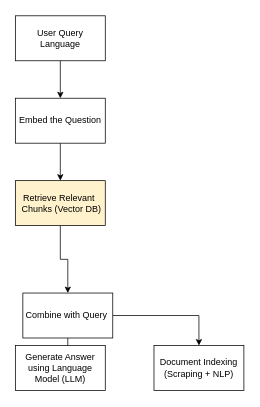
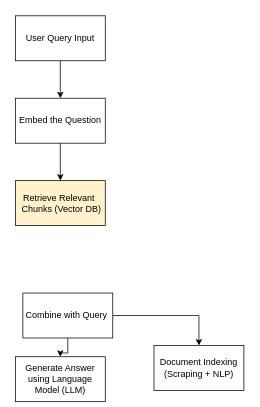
- <mxCell id="3" value="User Query Language" style="rounded=0;whiteSpace=wrap;html=1;" vertex="1" parent="1"><mxGeometry x="20" y="20" width="120" height="60" as="geometry" /></mxCell>
+ <mxCell id="3" value="User Query Input" style="rounded=0;whiteSpace=wrap;html=1;" vertex="1" parent="1"><mxGeometry x="20" y="20" width="120" height="60" as="geometry" /></mxCell>
- <mxCell id="6" value="" style="edgeStyle=orthogonalEdgeStyle;rounded=0;orthogonalLoop=1;jettySize=auto;html=1;" edge="1" parent="1" source="7" target="10"><mxGeometry relative="1" as="geometry" /></mxCell>
- <mxCell id="11" value="Generate Answer using&amp;nbsp;Language Model (LLM)" style="rounded=0;whiteSpace=wrap;html=1;" vertex="1" parent="1"><mxGeometry x="20" y="460" width="120" height="60" as="geometry" /></mxCell>
+ <mxCell id="11" value="Generate Answer using&amp;nbsp;Language Model (LLM)" style="rounded=0;whiteSpace=wrap;html=1;" vertex="1" parent="1"><mxGeometry x="20" y="475" width="120" height="60" as="geometry" /></mxCell>
